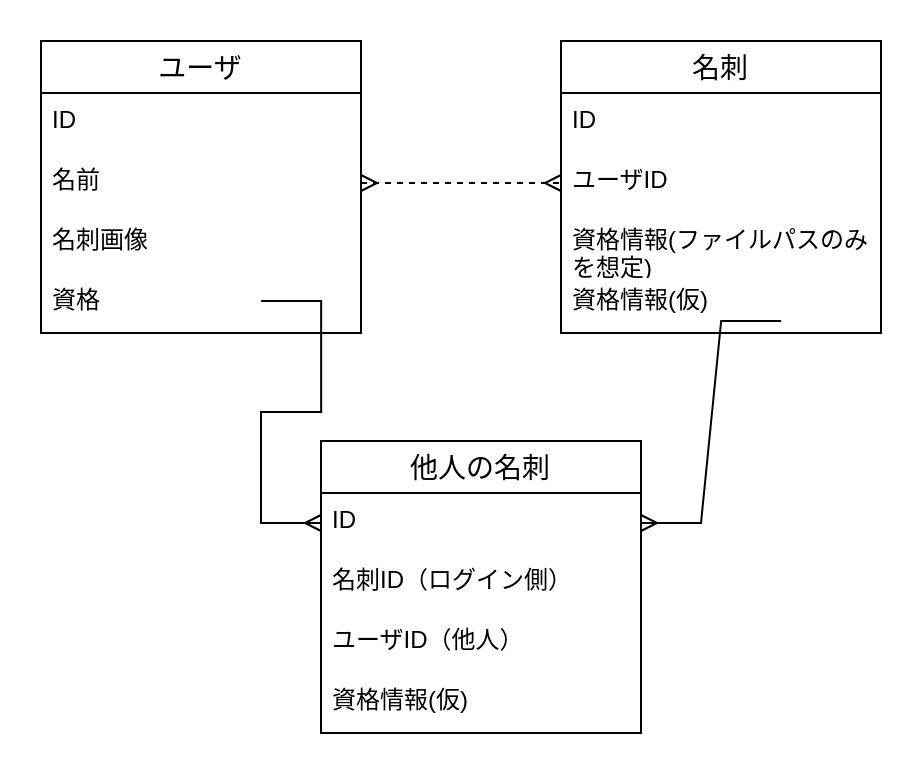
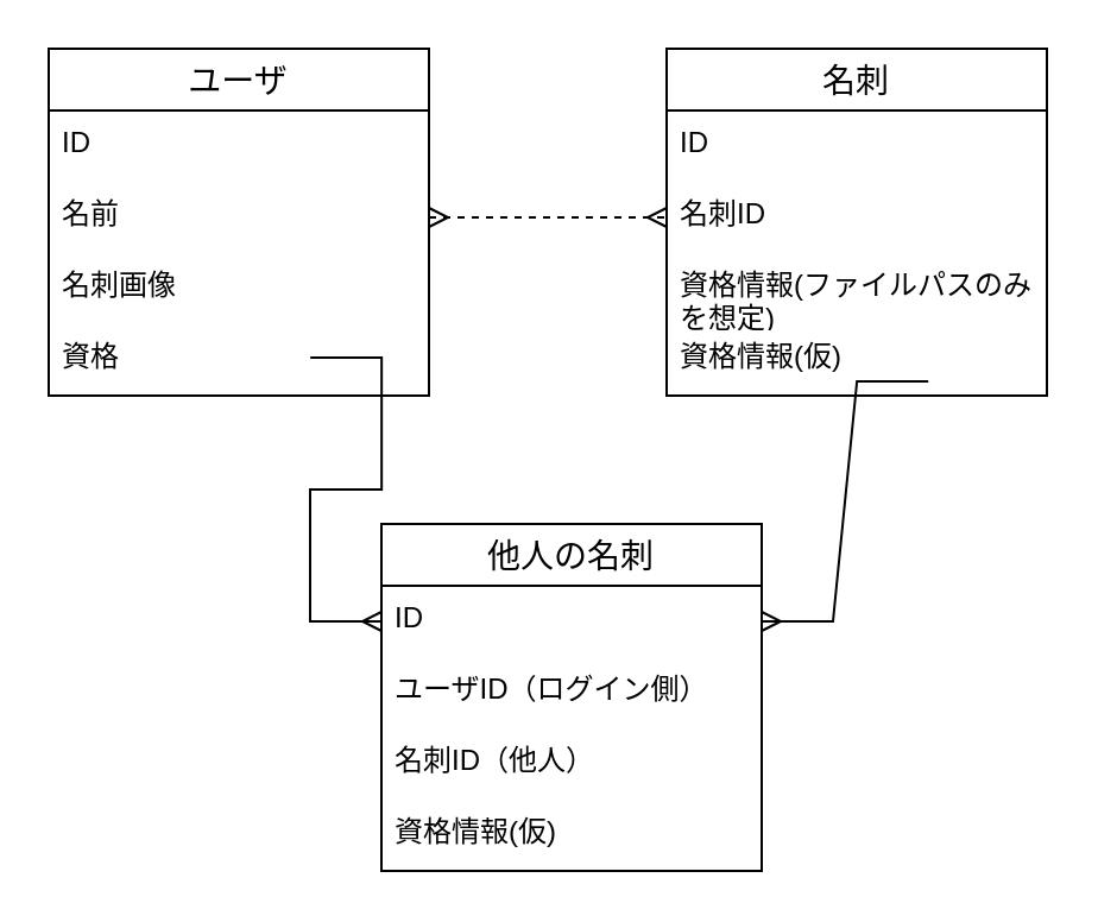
- <mxCell id="9" value="ユーザID" style="text;strokeColor=none;fillColor=none;spacingLeft=4;spacingRight=4;overflow=hidden;rotatable=0;points=[[0,0.5],[1,0.5]];portConstraint=eastwest;fontSize=12;whiteSpace=wrap;html=1;" vertex="1" parent="7"><mxGeometry y="56" width="160" height="30" as="geometry" /></mxCell>
+ <mxCell id="9" value="名刺ID" style="text;strokeColor=none;fillColor=none;spacingLeft=4;spacingRight=4;overflow=hidden;rotatable=0;points=[[0,0.5],[1,0.5]];portConstraint=eastwest;fontSize=12;whiteSpace=wrap;html=1;" vertex="1" parent="7"><mxGeometry y="56" width="160" height="30" as="geometry" /></mxCell>
- <mxCell id="14" value="名刺ID（ログイン側）" style="text;strokeColor=none;fillColor=none;spacingLeft=4;spacingRight=4;overflow=hidden;rotatable=0;points=[[0,0.5],[1,0.5]];portConstraint=eastwest;fontSize=12;whiteSpace=wrap;html=1;" vertex="1" parent="12"><mxGeometry y="56" width="160" height="30" as="geometry" /></mxCell>
+ <mxCell id="14" value="ユーザID（ログイン側）" style="text;strokeColor=none;fillColor=none;spacingLeft=4;spacingRight=4;overflow=hidden;rotatable=0;points=[[0,0.5],[1,0.5]];portConstraint=eastwest;fontSize=12;whiteSpace=wrap;html=1;" vertex="1" parent="12"><mxGeometry y="56" width="160" height="30" as="geometry" /></mxCell>
- <mxCell id="15" value="ユーザID（他人）" style="text;strokeColor=none;fillColor=none;spacingLeft=4;spacingRight=4;overflow=hidden;rotatable=0;points=[[0,0.5],[1,0.5]];portConstraint=eastwest;fontSize=12;whiteSpace=wrap;html=1;" vertex="1" parent="12"><mxGeometry y="86" width="160" height="30" as="geometry" /></mxCell>
+ <mxCell id="15" value="名刺ID（他人）" style="text;strokeColor=none;fillColor=none;spacingLeft=4;spacingRight=4;overflow=hidden;rotatable=0;points=[[0,0.5],[1,0.5]];portConstraint=eastwest;fontSize=12;whiteSpace=wrap;html=1;" vertex="1" parent="12"><mxGeometry y="86" width="160" height="30" as="geometry" /></mxCell>
